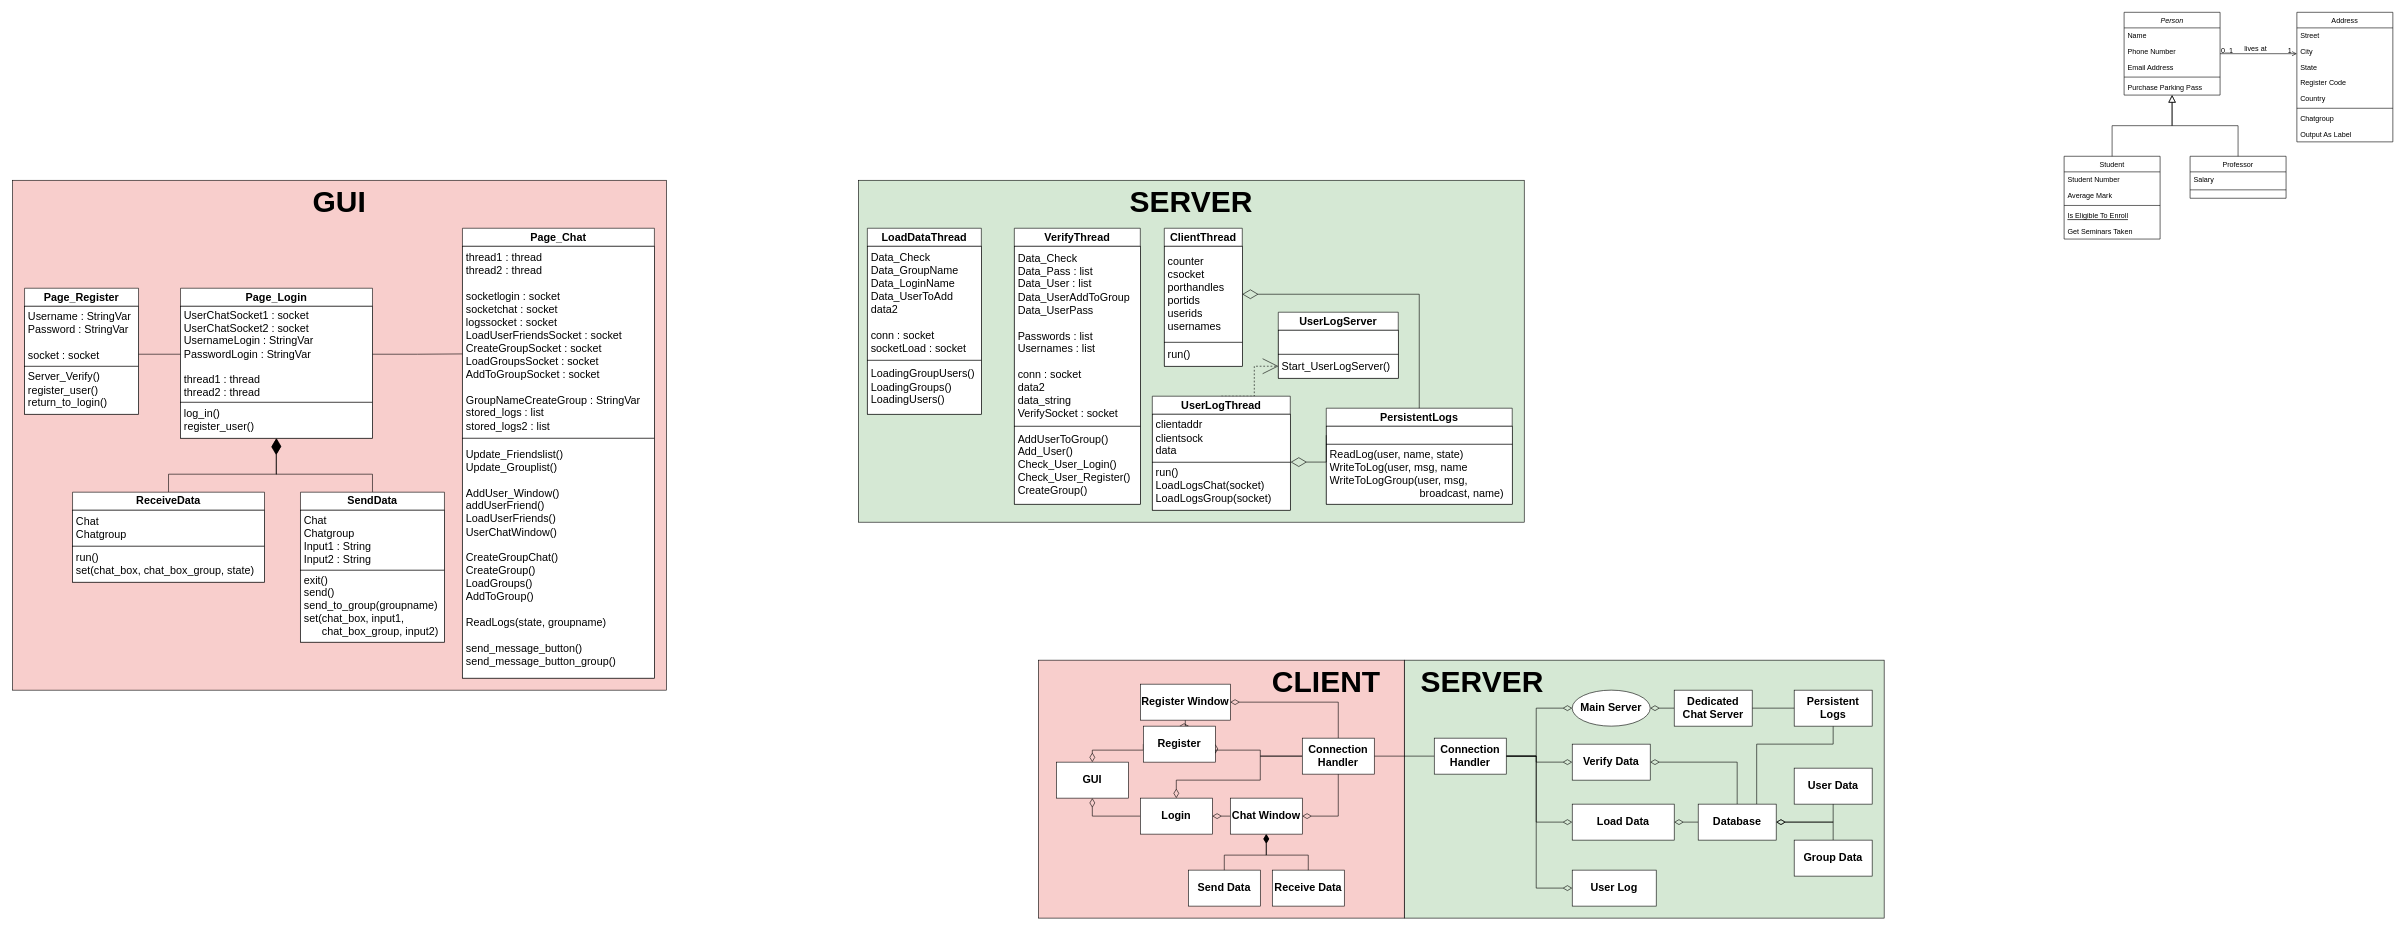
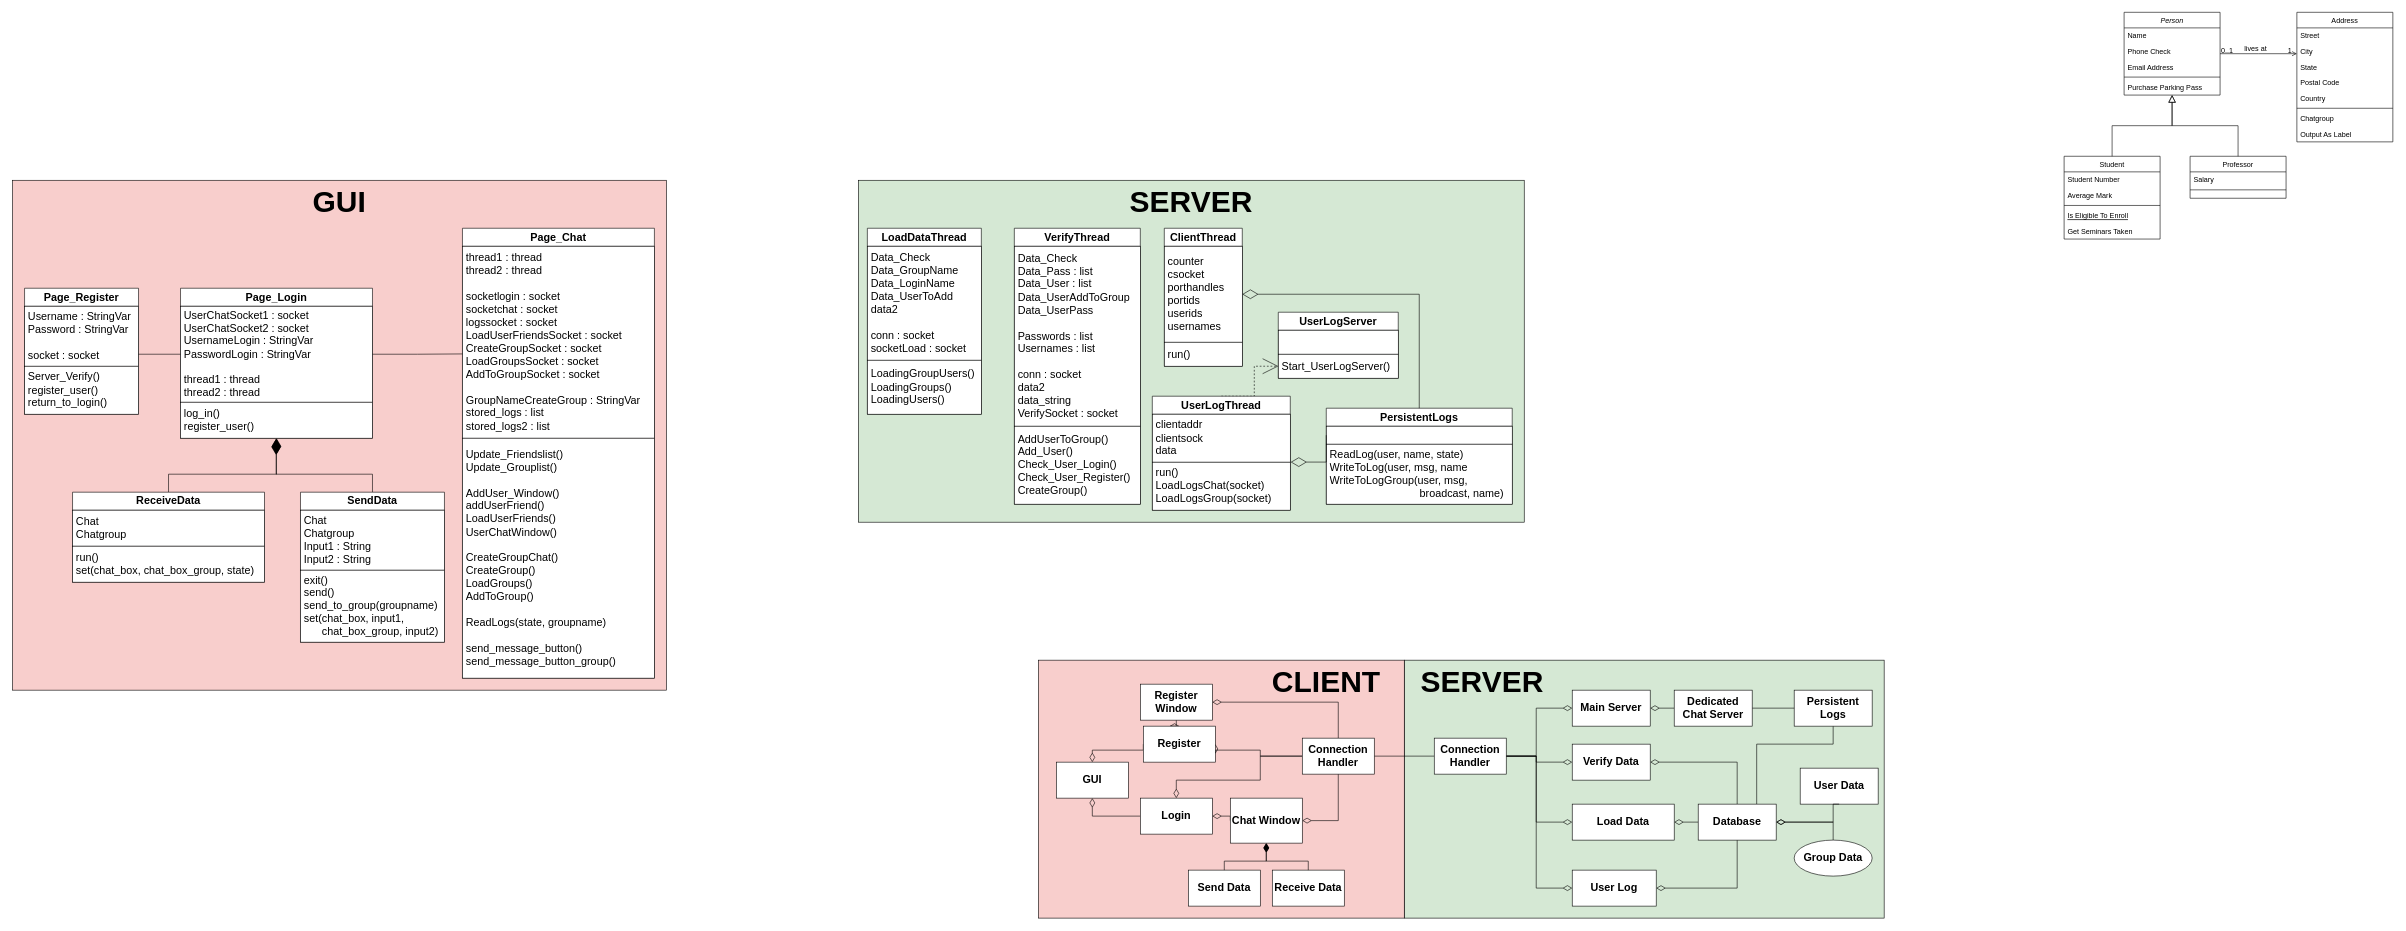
- <mxCell id="4" value="Phone Number" style="text;align=left;verticalAlign=top;spacingLeft=4;spacingRight=4;overflow=hidden;rotatable=0;points=[[0,0.5],[1,0.5]];portConstraint=eastwest;rounded=0;shadow=0;html=0;" parent="2" vertex="1"><mxGeometry y="52" width="160" height="26" as="geometry" /></mxCell>
+ <mxCell id="4" value="Phone Check" style="text;align=left;verticalAlign=top;spacingLeft=4;spacingRight=4;overflow=hidden;rotatable=0;points=[[0,0.5],[1,0.5]];portConstraint=eastwest;rounded=0;shadow=0;html=0;" parent="2" vertex="1"><mxGeometry y="52" width="160" height="26" as="geometry" /></mxCell>
- <mxCell id="23" value="Register Code" style="text;align=left;verticalAlign=top;spacingLeft=4;spacingRight=4;overflow=hidden;rotatable=0;points=[[0,0.5],[1,0.5]];portConstraint=eastwest;rounded=0;shadow=0;html=0;" parent="19" vertex="1"><mxGeometry y="104" width="160" height="26" as="geometry" /></mxCell>
+ <mxCell id="23" value="Postal Code" style="text;align=left;verticalAlign=top;spacingLeft=4;spacingRight=4;overflow=hidden;rotatable=0;points=[[0,0.5],[1,0.5]];portConstraint=eastwest;rounded=0;shadow=0;html=0;" parent="19" vertex="1"><mxGeometry y="104" width="160" height="26" as="geometry" /></mxCell>
- <mxCell id="63" value="&lt;b&gt;&lt;font style=&quot;font-size: 18px;&quot;&gt;Register Window&lt;/font&gt;&lt;/b&gt;" style="rounded=0;whiteSpace=wrap;html=1;" parent="1" vertex="1"><mxGeometry x="1900" y="1140" width="150" height="60" as="geometry" /></mxCell>
+ <mxCell id="63" value="&lt;b&gt;&lt;font style=&quot;font-size: 18px;&quot;&gt;Register Window&lt;/font&gt;&lt;/b&gt;" style="rounded=0;whiteSpace=wrap;html=1;" parent="1" vertex="1"><mxGeometry x="1900" y="1140" width="120" height="60" as="geometry" /></mxCell>
- <mxCell id="69" value="&lt;b&gt;&lt;font style=&quot;font-size: 18px;&quot;&gt;Main Server&lt;/font&gt;&lt;/b&gt;" style="ellipse;whiteSpace=wrap;html=1;" parent="1" vertex="1"><mxGeometry x="2620" y="1150" width="130" height="60" as="geometry" /></mxCell>
+ <mxCell id="69" value="&lt;b&gt;&lt;font style=&quot;font-size: 18px;&quot;&gt;Main Server&lt;/font&gt;&lt;/b&gt;" style="rounded=0;whiteSpace=wrap;html=1;" parent="1" vertex="1"><mxGeometry x="2620" y="1150" width="130" height="60" as="geometry" /></mxCell>
- <mxCell id="72" value="&lt;b&gt;&lt;font style=&quot;font-size: 18px;&quot;&gt;User Data&lt;/font&gt;&lt;/b&gt;" style="rounded=0;whiteSpace=wrap;html=1;" parent="1" vertex="1"><mxGeometry x="2990" y="1280" width="130" height="60" as="geometry" /></mxCell>
+ <mxCell id="72" value="&lt;b&gt;&lt;font style=&quot;font-size: 18px;&quot;&gt;User Data&lt;/font&gt;&lt;/b&gt;" style="rounded=0;whiteSpace=wrap;html=1;" parent="1" vertex="1"><mxGeometry x="3000" y="1280" width="130" height="60" as="geometry" /></mxCell>
- <mxCell id="61" value="&lt;span style=&quot;font-size: 18px;&quot;&gt;&lt;b&gt;Chat Window&lt;/b&gt;&lt;/span&gt;" style="rounded=0;whiteSpace=wrap;html=1;" parent="1" vertex="1"><mxGeometry x="2050" y="1330" width="120" height="60" as="geometry" /></mxCell>
+ <mxCell id="61" value="&lt;span style=&quot;font-size: 18px;&quot;&gt;&lt;b&gt;Chat Window&lt;/b&gt;&lt;/span&gt;" style="rounded=0;whiteSpace=wrap;html=1;" parent="1" vertex="1"><mxGeometry x="2050" y="1330" width="120" height="75" as="geometry" /></mxCell>
- <mxCell id="74" value="&lt;b&gt;&lt;font style=&quot;font-size: 18px;&quot;&gt;Group Data&lt;/font&gt;&lt;/b&gt;" style="rounded=0;whiteSpace=wrap;html=1;" parent="1" vertex="1"><mxGeometry x="2990" y="1400" width="130" height="60" as="geometry" /></mxCell>
+ <mxCell id="74" value="&lt;b&gt;&lt;font style=&quot;font-size: 18px;&quot;&gt;Group Data&lt;/font&gt;&lt;/b&gt;" style="ellipse;whiteSpace=wrap;html=1;" parent="1" vertex="1"><mxGeometry x="2990" y="1400" width="130" height="60" as="geometry" /></mxCell>
+ <mxCell id="44" style="edgeStyle=orthogonalEdgeStyle;rounded=0;orthogonalLoop=1;jettySize=auto;html=1;exitX=1;exitY=0.5;exitDx=0;exitDy=0;entryX=0.5;entryY=1;entryDx=0;entryDy=0;fontSize=18;endArrow=none;endFill=0;startArrow=diamondThin;startFill=0;startSize=13;" parent="1" source="45" target="76" edge="1"><mxGeometry relative="1" as="geometry" /></mxCell>
